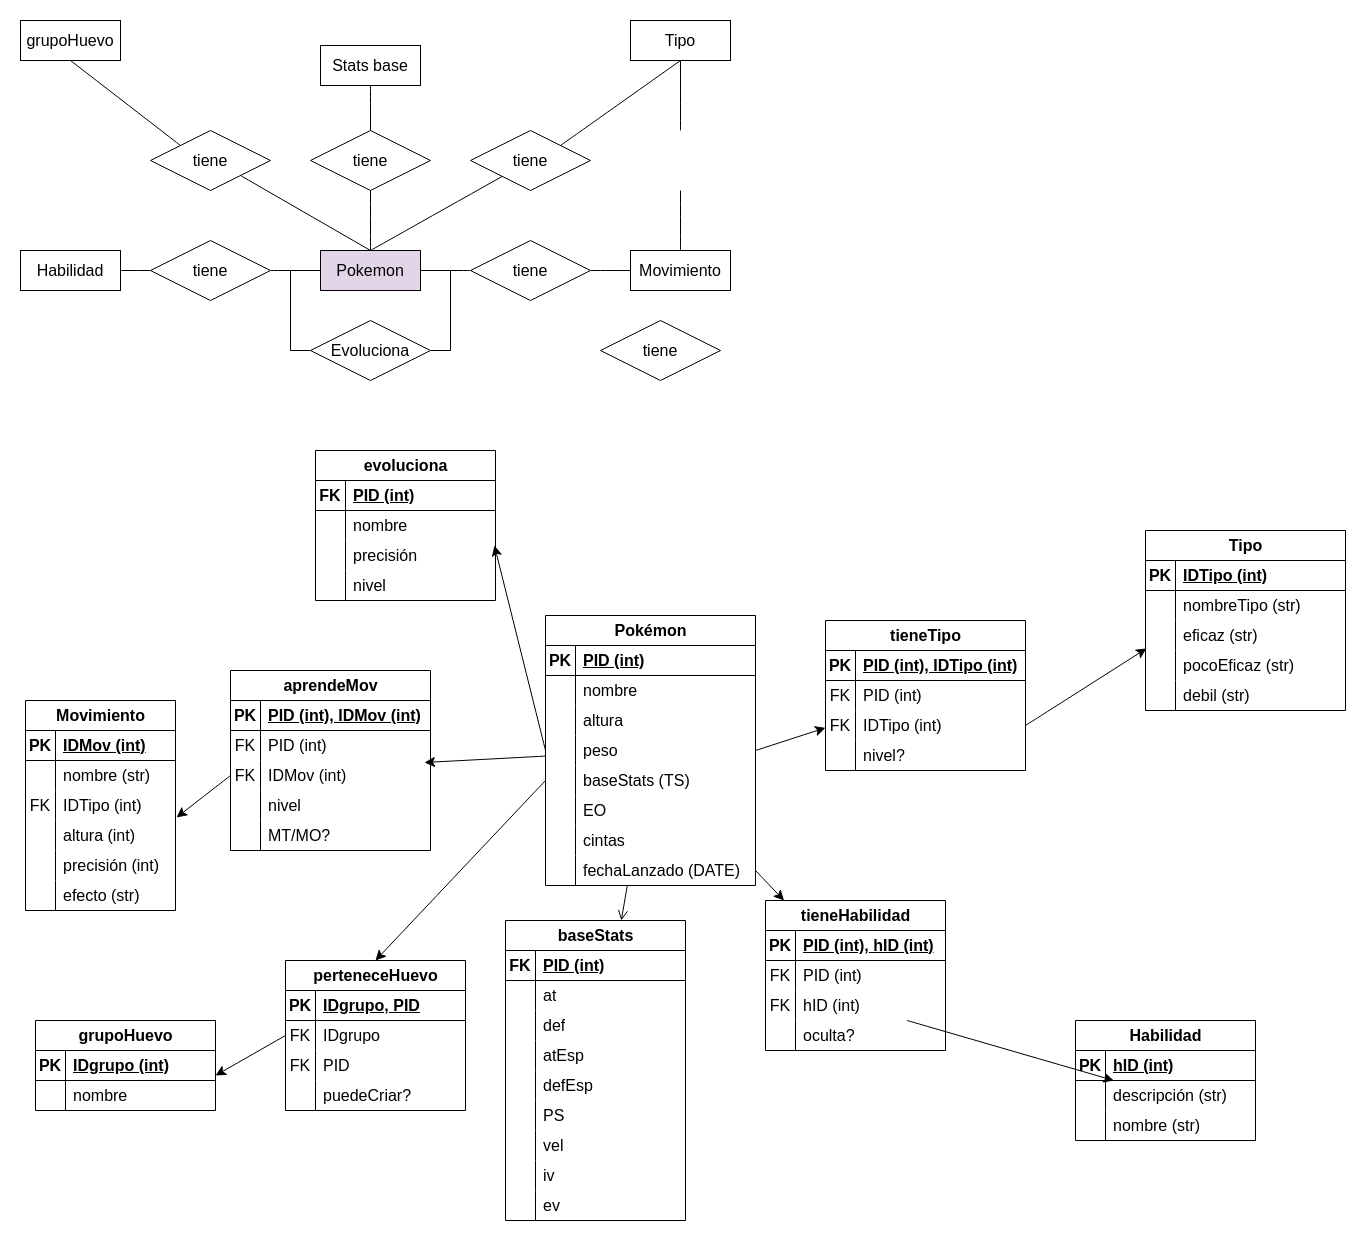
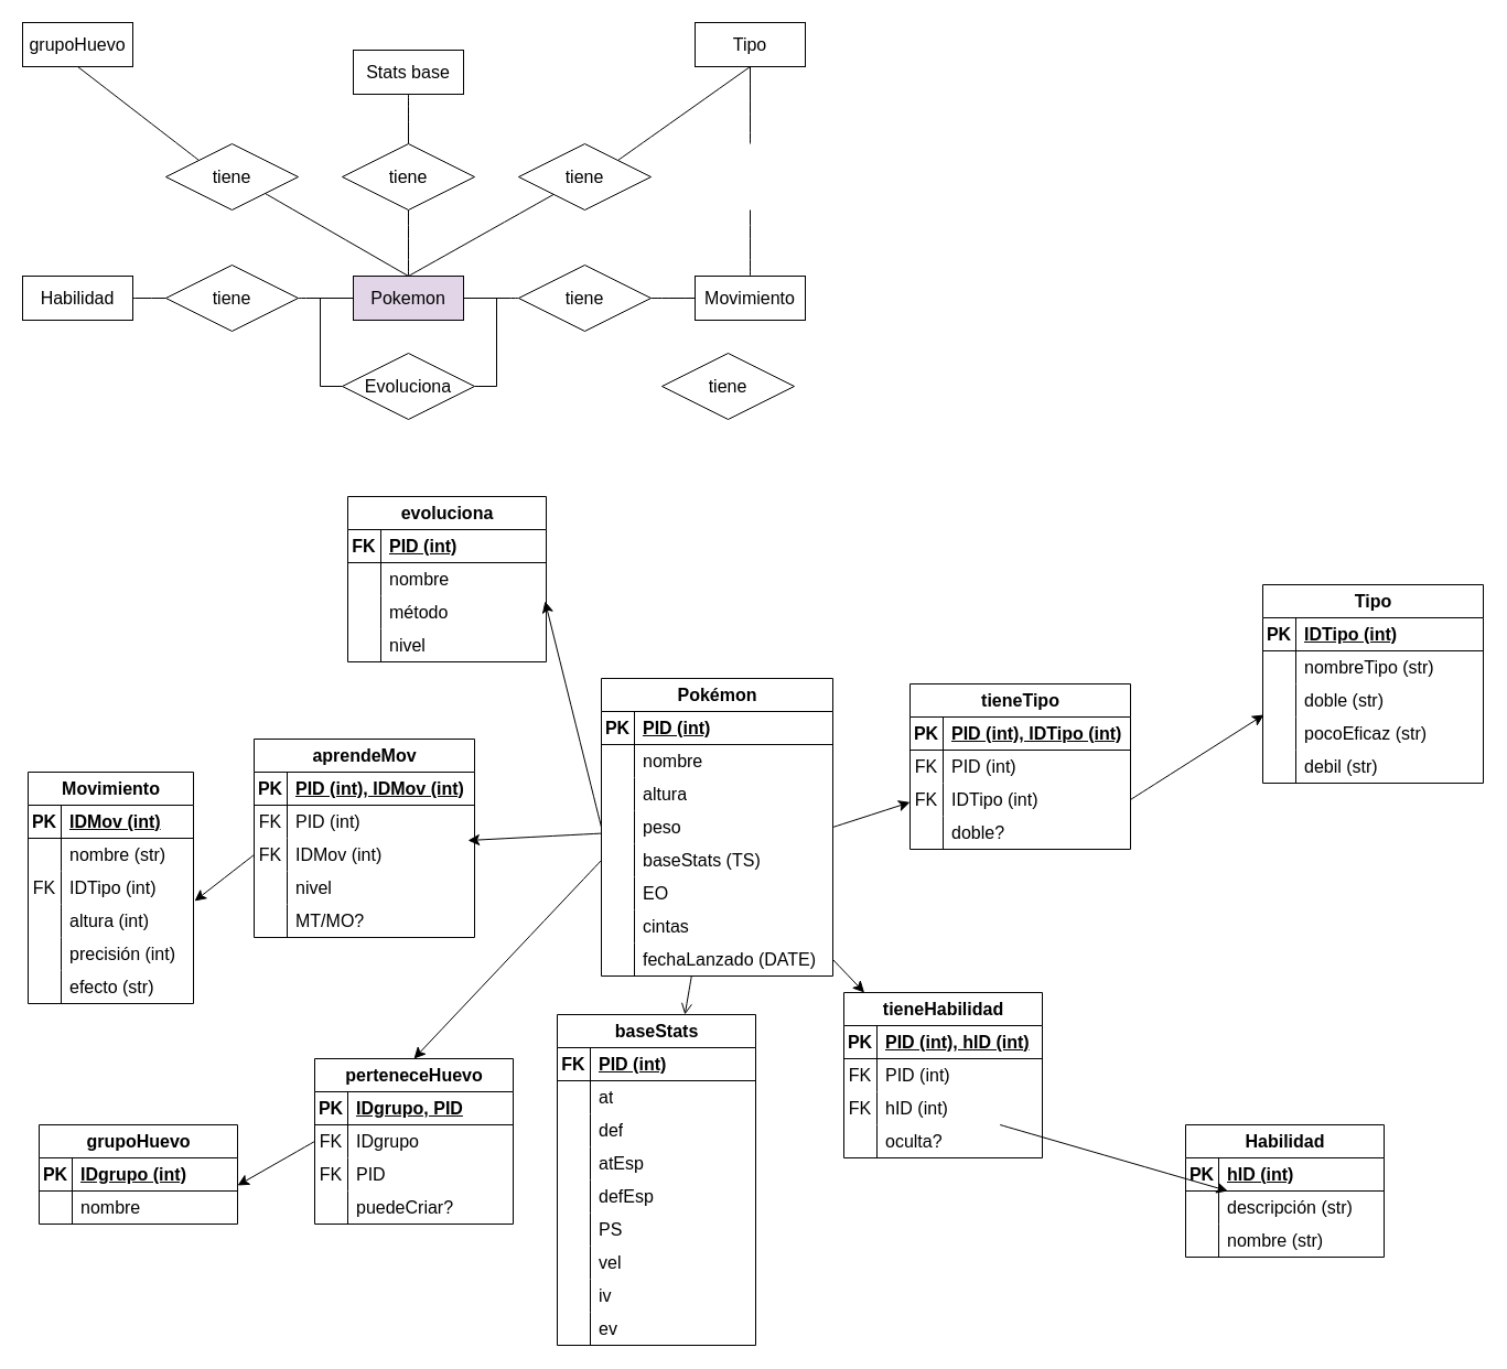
- <mxCell id="207" value="precisión" style="shape=partialRectangle;connectable=0;fillColor=none;top=0;left=0;bottom=0;right=0;align=left;spacingLeft=6;overflow=hidden;whiteSpace=wrap;html=1;fontSize=16;" vertex="1" parent="205"><mxGeometry x="30" width="150" height="30" as="geometry"><mxRectangle width="150" height="30" as="alternateBounds" /></mxGeometry></mxCell>
+ <mxCell id="207" value="método" style="shape=partialRectangle;connectable=0;fillColor=none;top=0;left=0;bottom=0;right=0;align=left;spacingLeft=6;overflow=hidden;whiteSpace=wrap;html=1;fontSize=16;" vertex="1" parent="205"><mxGeometry x="30" width="150" height="30" as="geometry"><mxRectangle width="150" height="30" as="alternateBounds" /></mxGeometry></mxCell>
- <mxCell id="77" value="eficaz (str)" style="shape=partialRectangle;connectable=0;fillColor=none;top=0;left=0;bottom=0;right=0;align=left;spacingLeft=6;overflow=hidden;whiteSpace=wrap;html=1;fontSize=16;" parent="75" vertex="1"><mxGeometry x="30" width="170" height="30" as="geometry"><mxRectangle width="170" height="30" as="alternateBounds" /></mxGeometry></mxCell>
+ <mxCell id="77" value="doble (str)" style="shape=partialRectangle;connectable=0;fillColor=none;top=0;left=0;bottom=0;right=0;align=left;spacingLeft=6;overflow=hidden;whiteSpace=wrap;html=1;fontSize=16;" parent="75" vertex="1"><mxGeometry x="30" width="170" height="30" as="geometry"><mxRectangle width="170" height="30" as="alternateBounds" /></mxGeometry></mxCell>
- <mxCell id="67" value="nivel?" style="shape=partialRectangle;connectable=0;fillColor=none;top=0;left=0;bottom=0;right=0;align=left;spacingLeft=6;overflow=hidden;whiteSpace=wrap;html=1;fontSize=16;" parent="65" vertex="1"><mxGeometry x="30" width="170" height="30" as="geometry"><mxRectangle width="170" height="30" as="alternateBounds" /></mxGeometry></mxCell>
+ <mxCell id="67" value="doble?" style="shape=partialRectangle;connectable=0;fillColor=none;top=0;left=0;bottom=0;right=0;align=left;spacingLeft=6;overflow=hidden;whiteSpace=wrap;html=1;fontSize=16;" parent="65" vertex="1"><mxGeometry x="30" width="170" height="30" as="geometry"><mxRectangle width="170" height="30" as="alternateBounds" /></mxGeometry></mxCell>
